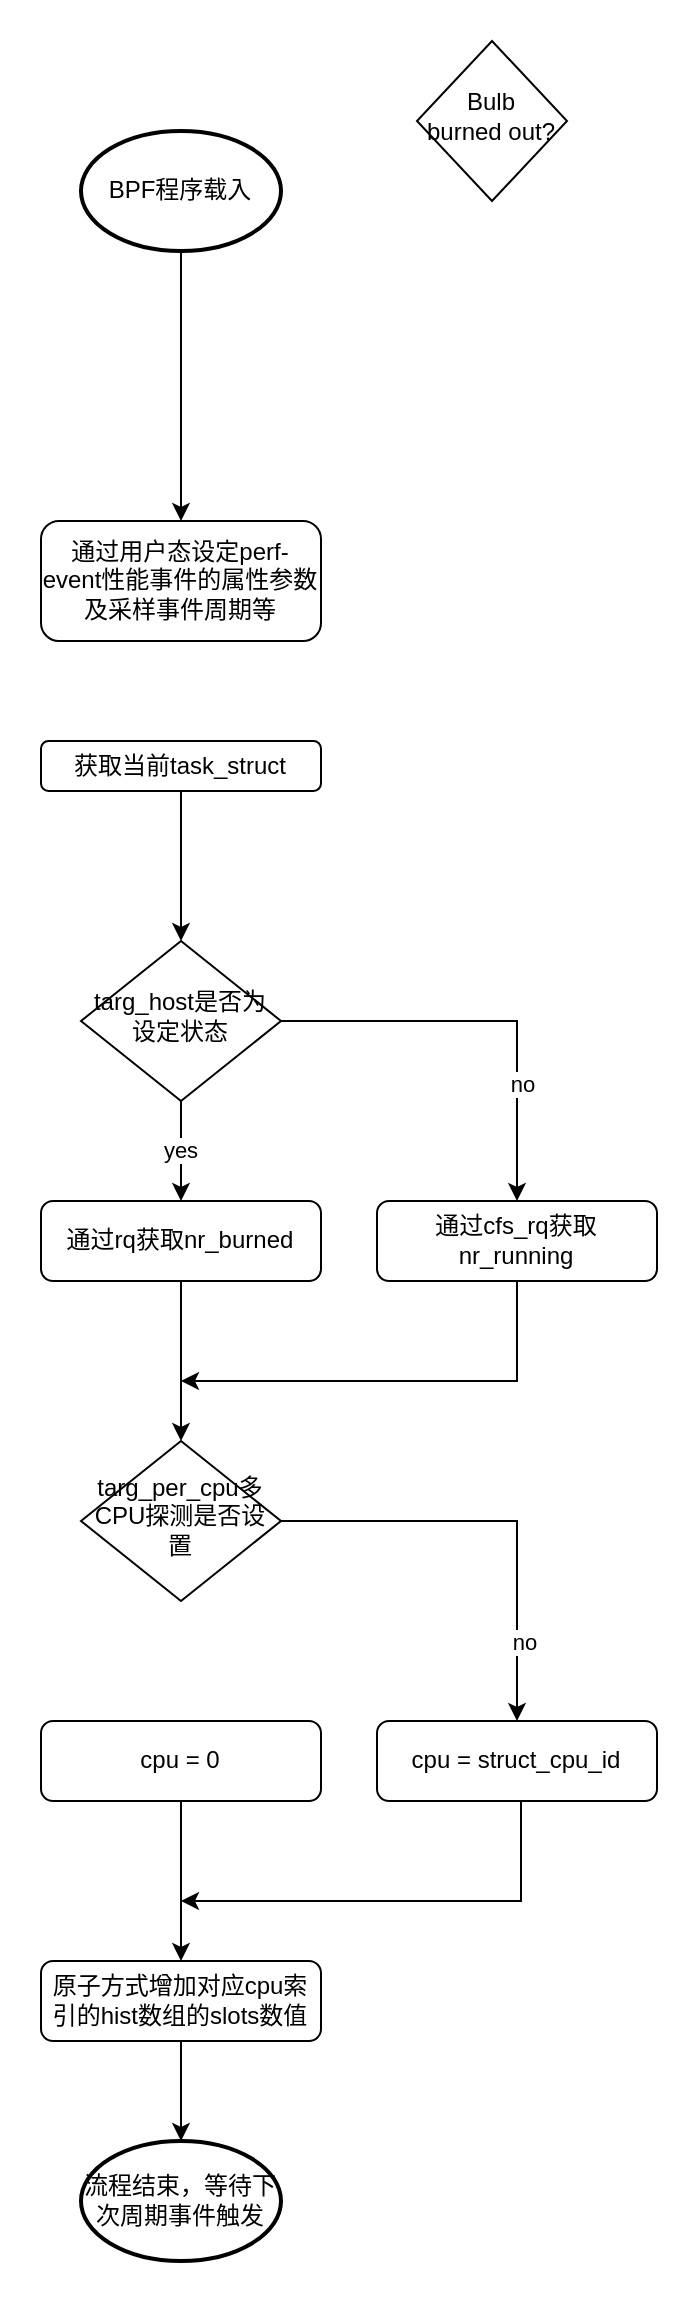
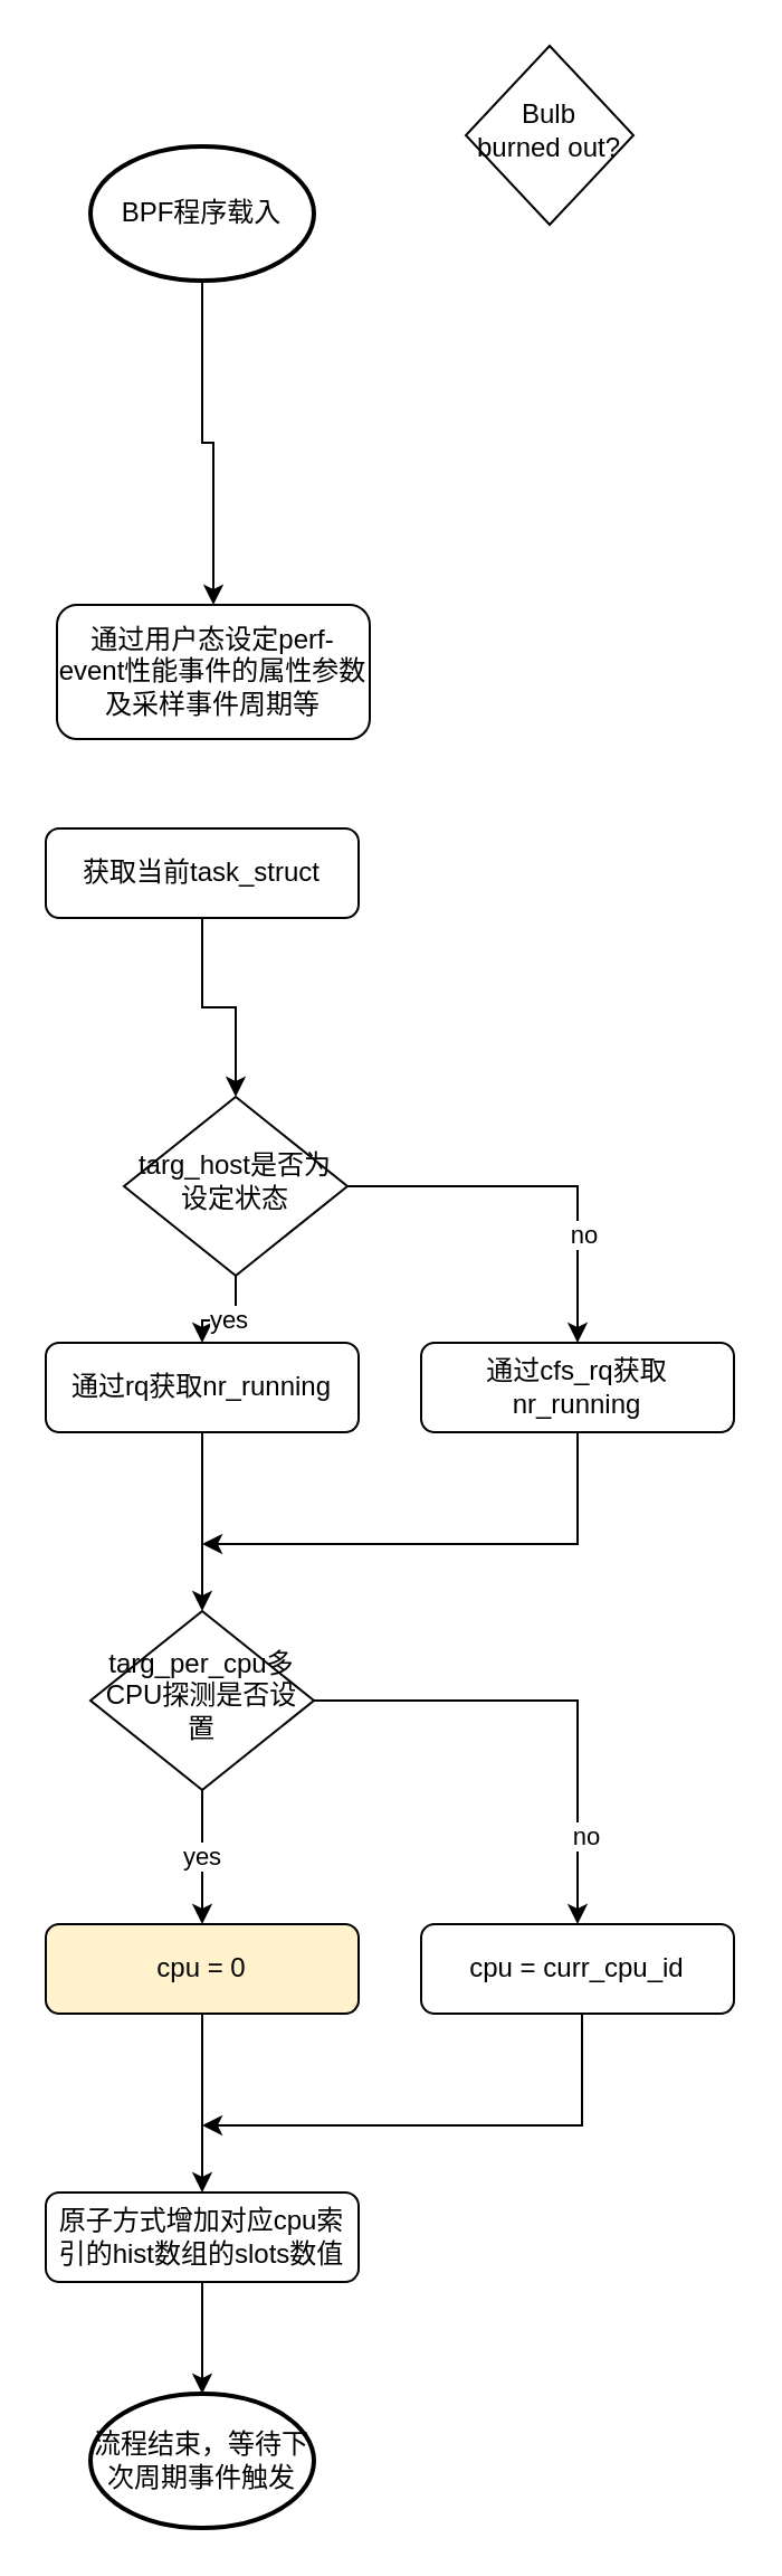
- <mxCell id="5" value="通过用户态设定perf-event性能事件的属性参数及采样事件周期等" style="rounded=1;whiteSpace=wrap;html=1;fontSize=12;glass=0;strokeWidth=1;shadow=0;" vertex="1" parent="1"><mxGeometry x="20" y="260" width="140" height="60" as="geometry" /></mxCell>
+ <mxCell id="5" value="通过用户态设定perf-event性能事件的属性参数及采样事件周期等" style="rounded=1;whiteSpace=wrap;html=1;fontSize=12;glass=0;strokeWidth=1;shadow=0;" vertex="1" parent="1"><mxGeometry x="25" y="270" width="140" height="60" as="geometry" /></mxCell>
- <mxCell id="7" value="获取当前task_struct" style="rounded=1;whiteSpace=wrap;html=1;fontSize=12;glass=0;strokeWidth=1;shadow=0;" vertex="1" parent="1"><mxGeometry x="20" y="370" width="140" height="25" as="geometry" /></mxCell>
+ <mxCell id="7" value="获取当前task_struct" style="rounded=1;whiteSpace=wrap;html=1;fontSize=12;glass=0;strokeWidth=1;shadow=0;" vertex="1" parent="1"><mxGeometry x="20" y="370" width="140" height="40" as="geometry" /></mxCell>
- <mxCell id="11" value="targ_host是否为设定状态" style="rhombus;whiteSpace=wrap;html=1;shadow=0;fontFamily=Helvetica;fontSize=12;align=center;strokeWidth=1;spacing=6;spacingTop=-4;" vertex="1" parent="1"><mxGeometry x="40" y="470" width="100" height="80" as="geometry" /></mxCell>
+ <mxCell id="11" value="targ_host是否为设定状态" style="rhombus;whiteSpace=wrap;html=1;shadow=0;fontFamily=Helvetica;fontSize=12;align=center;strokeWidth=1;spacing=6;spacingTop=-4;" vertex="1" parent="1"><mxGeometry x="55" y="490" width="100" height="80" as="geometry" /></mxCell>
- <mxCell id="13" value="通过rq获取nr_burned" style="rounded=1;whiteSpace=wrap;html=1;fontSize=12;glass=0;strokeWidth=1;shadow=0;" vertex="1" parent="1"><mxGeometry x="20" y="600" width="140" height="40" as="geometry" /></mxCell>
+ <mxCell id="13" value="通过rq获取nr_running" style="rounded=1;whiteSpace=wrap;html=1;fontSize=12;glass=0;strokeWidth=1;shadow=0;" vertex="1" parent="1"><mxGeometry x="20" y="600" width="140" height="40" as="geometry" /></mxCell>
+ <mxCell id="16" value="yes" style="edgeStyle=orthogonalEdgeStyle;rounded=0;orthogonalLoop=1;jettySize=auto;html=1;entryX=0.5;entryY=0;entryDx=0;entryDy=0;" edge="1" parent="1" source="19" target="21"><mxGeometry relative="1" as="geometry" /></mxCell>
- <mxCell id="21" value="cpu = 0" style="rounded=1;whiteSpace=wrap;html=1;fontSize=12;glass=0;strokeWidth=1;shadow=0;" vertex="1" parent="1"><mxGeometry x="20" y="860" width="140" height="40" as="geometry" /></mxCell>
+ <mxCell id="21" value="cpu = 0" style="rounded=1;whiteSpace=wrap;html=1;fontSize=12;glass=0;strokeWidth=1;shadow=0;fillColor=#fff2cc;" vertex="1" parent="1"><mxGeometry x="20" y="860" width="140" height="40" as="geometry" /></mxCell>
- <mxCell id="23" value="cpu = struct_cpu_id" style="rounded=1;whiteSpace=wrap;html=1;fontSize=12;glass=0;strokeWidth=1;shadow=0;" vertex="1" parent="1"><mxGeometry x="188" y="860" width="140" height="40" as="geometry" /></mxCell>
+ <mxCell id="23" value="cpu = curr_cpu_id" style="rounded=1;whiteSpace=wrap;html=1;fontSize=12;glass=0;strokeWidth=1;shadow=0;" vertex="1" parent="1"><mxGeometry x="188" y="860" width="140" height="40" as="geometry" /></mxCell>
